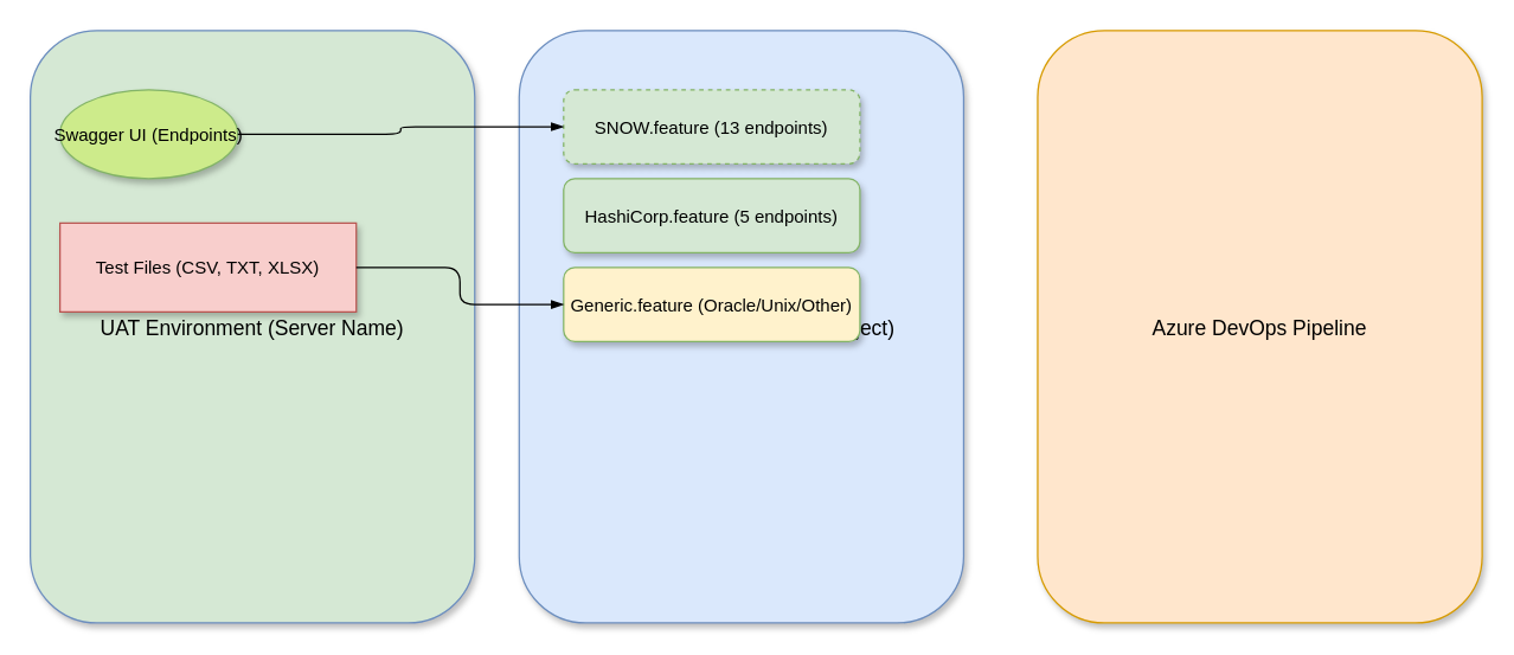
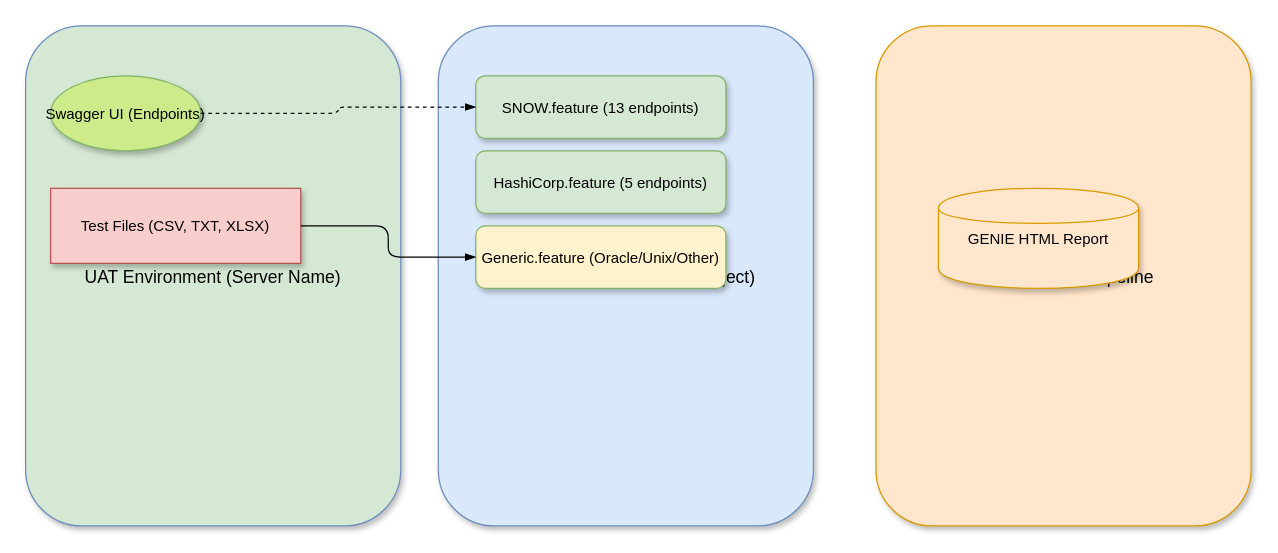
- <mxCell id="6" value="SNOW.feature (13 endpoints)" style="rounded=1;fillColor=#D5E8D4;strokeColor=#82B366;shadow=1;dashed=1;" vertex="1" parent="1"><mxGeometry x="380" y="60" width="200" height="50" as="geometry" /></mxCell>
+ <mxCell id="6" value="SNOW.feature (13 endpoints)" style="rounded=1;fillColor=#D5E8D4;strokeColor=#82B366;shadow=1;" vertex="1" parent="1"><mxGeometry x="380" y="60" width="200" height="50" as="geometry" /></mxCell>
- <mxCell id="11" style="edgeStyle=elbowEdgeStyle;endArrow=blockThin;strokeColor=#000000;" edge="1" parent="1" source="3" target="6"><mxGeometry relative="1" as="geometry" /></mxCell>
+ <mxCell id="11" style="edgeStyle=elbowEdgeStyle;endArrow=blockThin;strokeColor=#000000;dashed=1;" edge="1" parent="1" source="3" target="6"><mxGeometry relative="1" as="geometry" /></mxCell>
+ <mxCell id="10" value="GENIE HTML Report" style="shape=cylinder;fillColor=#FFE6CC;strokeColor=#D79B00;shadow=1;" vertex="1" parent="1"><mxGeometry x="750" y="150" width="160" height="80" as="geometry" /></mxCell>
